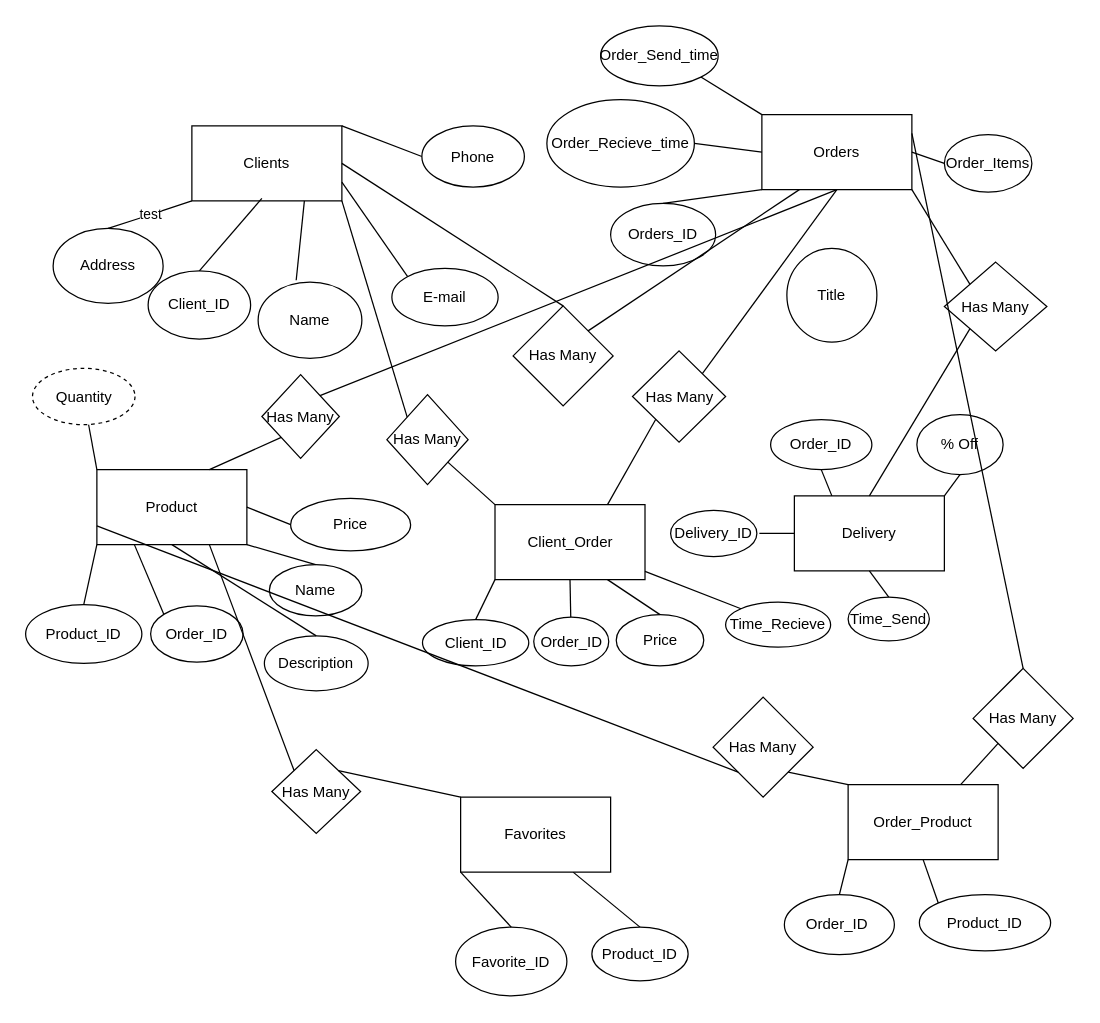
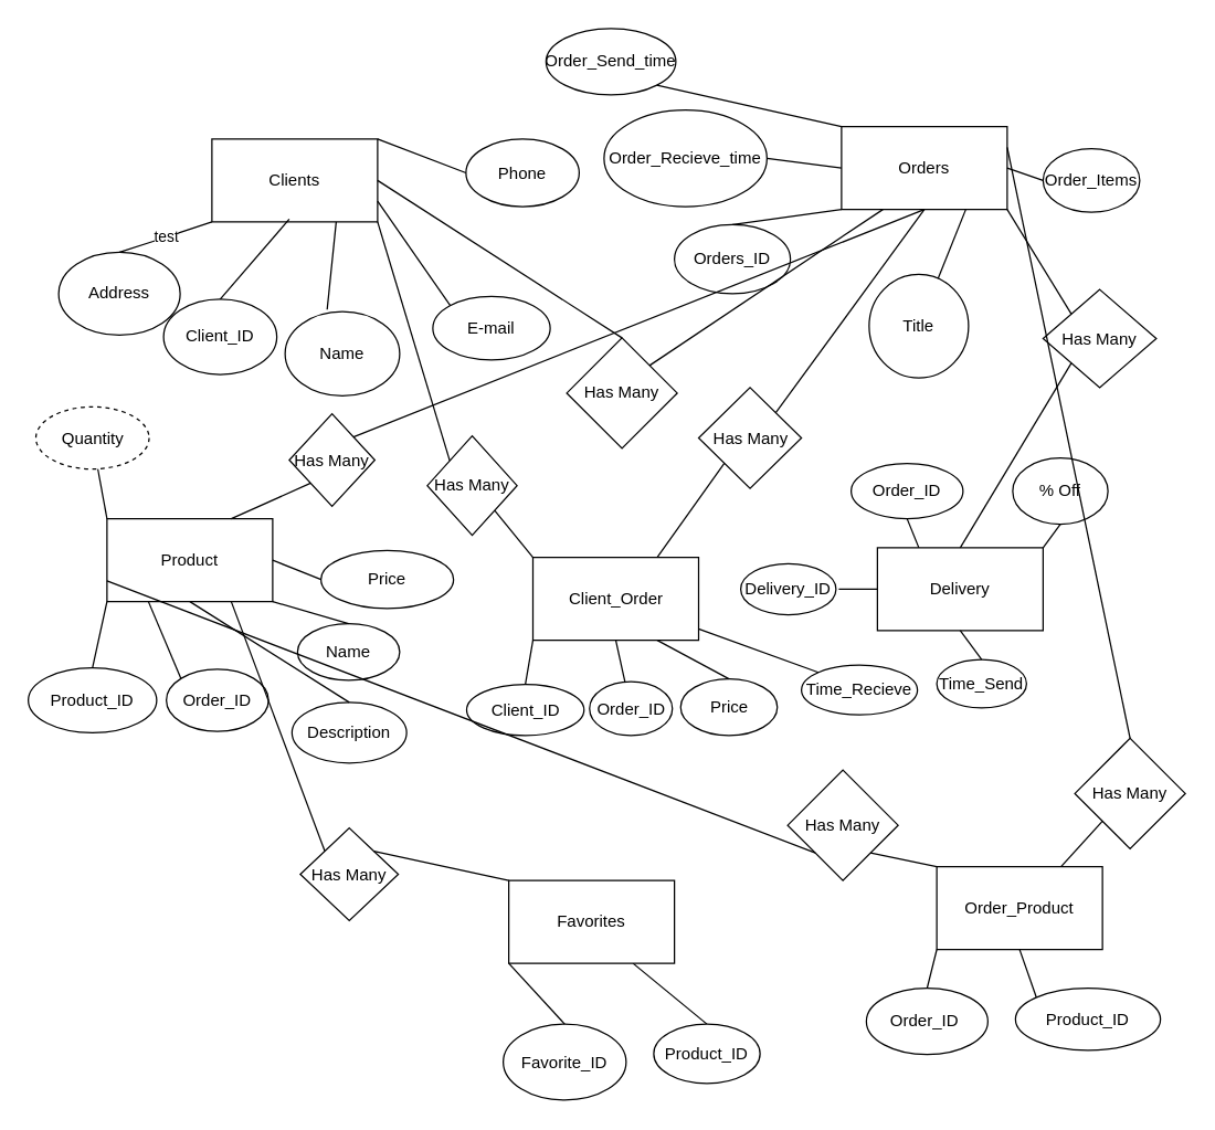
- <mxCell id="22" value="&lt;span&gt;Order_Send_time&lt;/span&gt;" style="ellipse;whiteSpace=wrap;html=1;" parent="1" vertex="1"><mxGeometry x="480" y="20" width="94" height="48" as="geometry" /></mxCell>
+ <mxCell id="22" value="&lt;span&gt;Order_Send_time&lt;/span&gt;" style="ellipse;whiteSpace=wrap;html=1;" parent="1" vertex="1"><mxGeometry x="395" y="20" width="94" height="48" as="geometry" /></mxCell>
+ <mxCell id="17" value="" style="endArrow=none;html=1;entryX=0.75;entryY=1;entryDx=0;entryDy=0;" parent="1" source="15" target="13" edge="1"><mxGeometry width="50" height="50" relative="1" as="geometry"><mxPoint x="405" y="296" as="sourcePoint" /><mxPoint x="455" y="246" as="targetPoint" /></mxGeometry></mxCell>
- <mxCell id="38" value="Client_Order" style="rounded=0;whiteSpace=wrap;html=1;" parent="1" vertex="1"><mxGeometry x="395.5" y="403" width="120" height="60" as="geometry" /></mxCell>
+ <mxCell id="38" value="Client_Order" style="rounded=0;whiteSpace=wrap;html=1;" parent="1" vertex="1"><mxGeometry x="385.5" y="403" width="120" height="60" as="geometry" /></mxCell>
